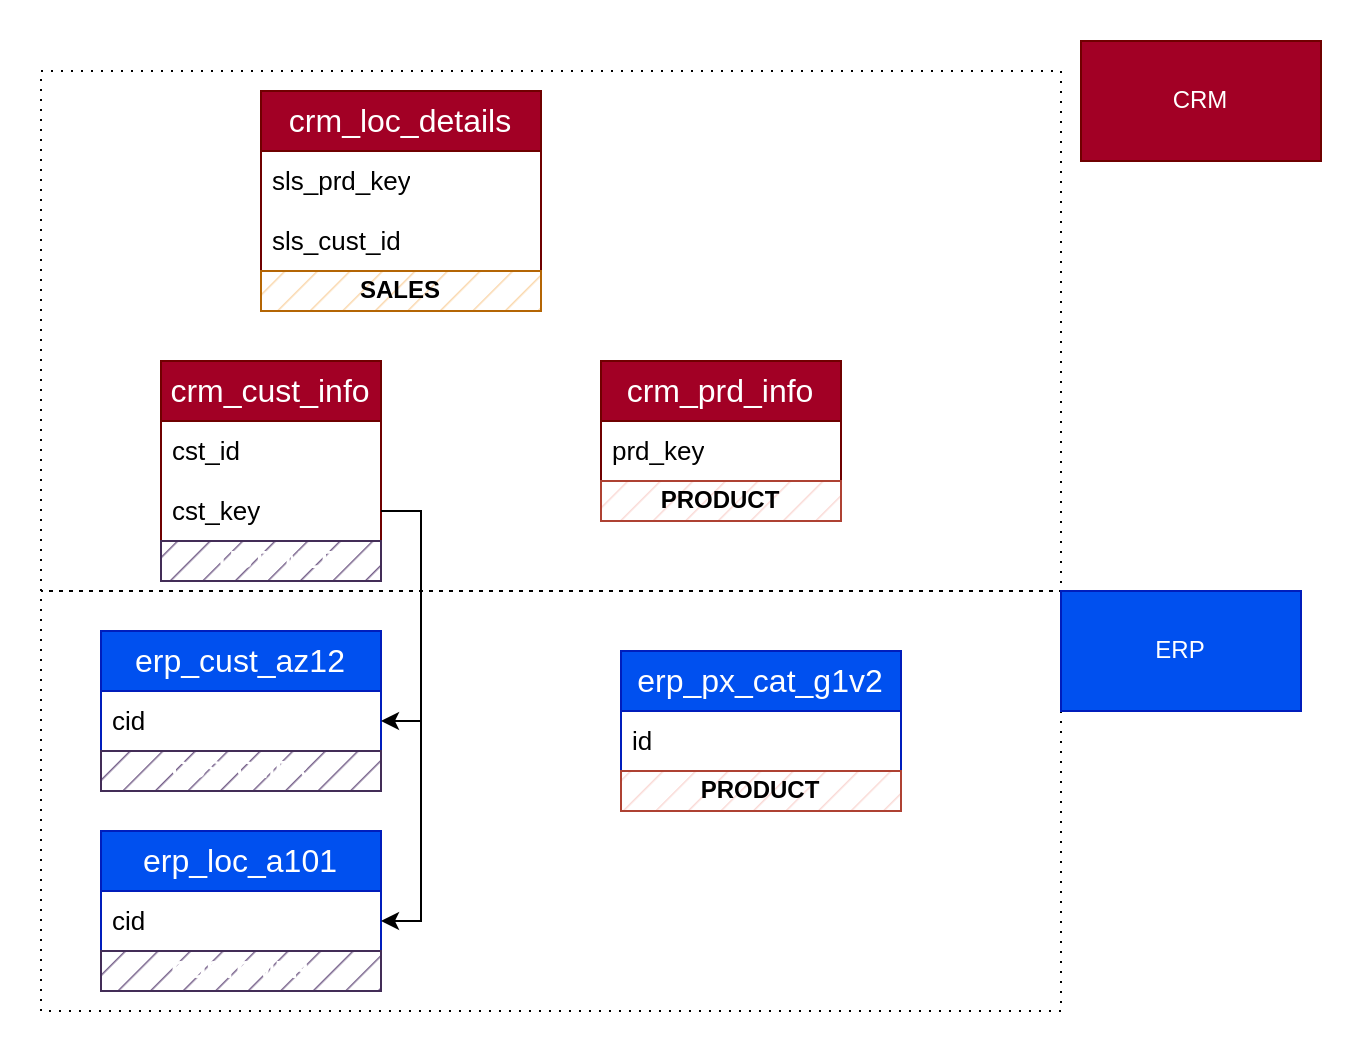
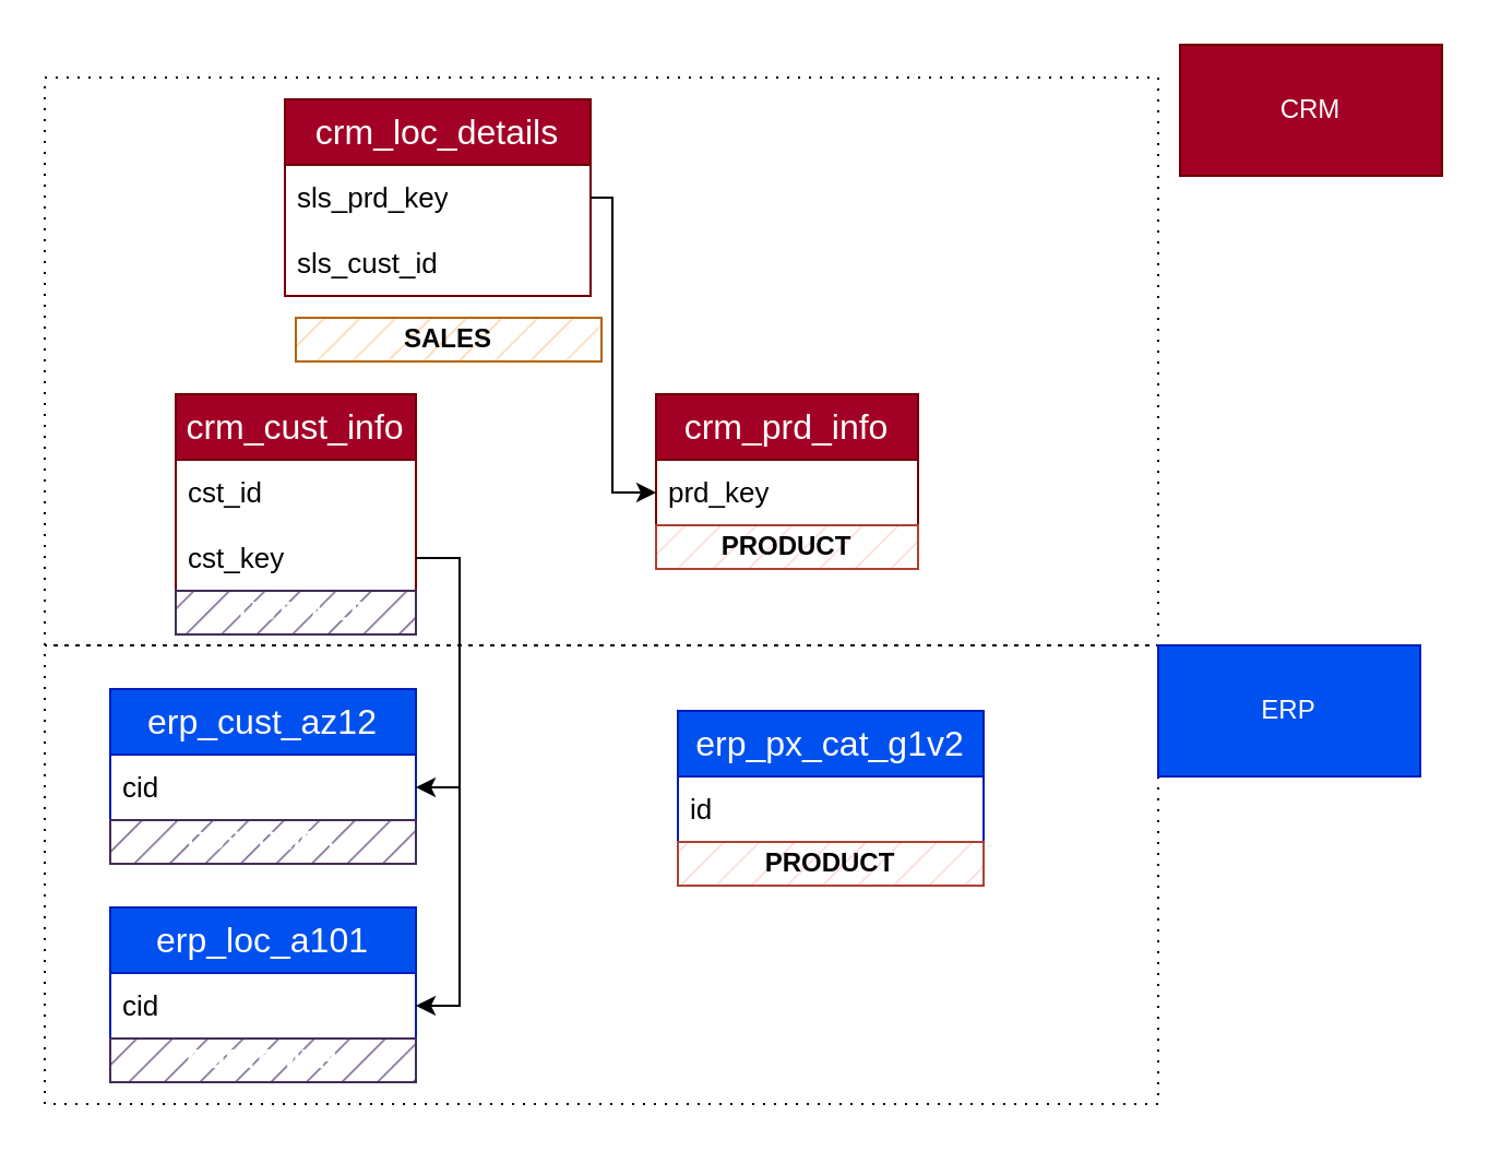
- <mxCell id="23" value="&lt;b&gt;SALES&lt;/b&gt;" style="text;html=1;strokeColor=#b46504;fillColor=#fad7ac;align=center;verticalAlign=middle;whiteSpace=wrap;overflow=hidden;fillStyle=hatch;" vertex="1" parent="1"><mxGeometry x="130" y="135" width="140" height="20" as="geometry" /></mxCell>
+ <mxCell id="23" value="&lt;b&gt;SALES&lt;/b&gt;" style="text;html=1;strokeColor=#b46504;fillColor=#fad7ac;align=center;verticalAlign=middle;whiteSpace=wrap;overflow=hidden;fillStyle=hatch;" vertex="1" parent="1"><mxGeometry x="135" y="145" width="140" height="20" as="geometry" /></mxCell>
+ <mxCell id="22" style="edgeStyle=orthogonalEdgeStyle;rounded=0;orthogonalLoop=1;jettySize=auto;html=1;exitX=1;exitY=0.5;exitDx=0;exitDy=0;entryX=0;entryY=0.5;entryDx=0;entryDy=0;" edge="1" parent="1" source="10" target="8"><mxGeometry relative="1" as="geometry"><Array as="points"><mxPoint x="280" y="90" /><mxPoint x="280" y="225" /></Array></mxGeometry></mxCell>
